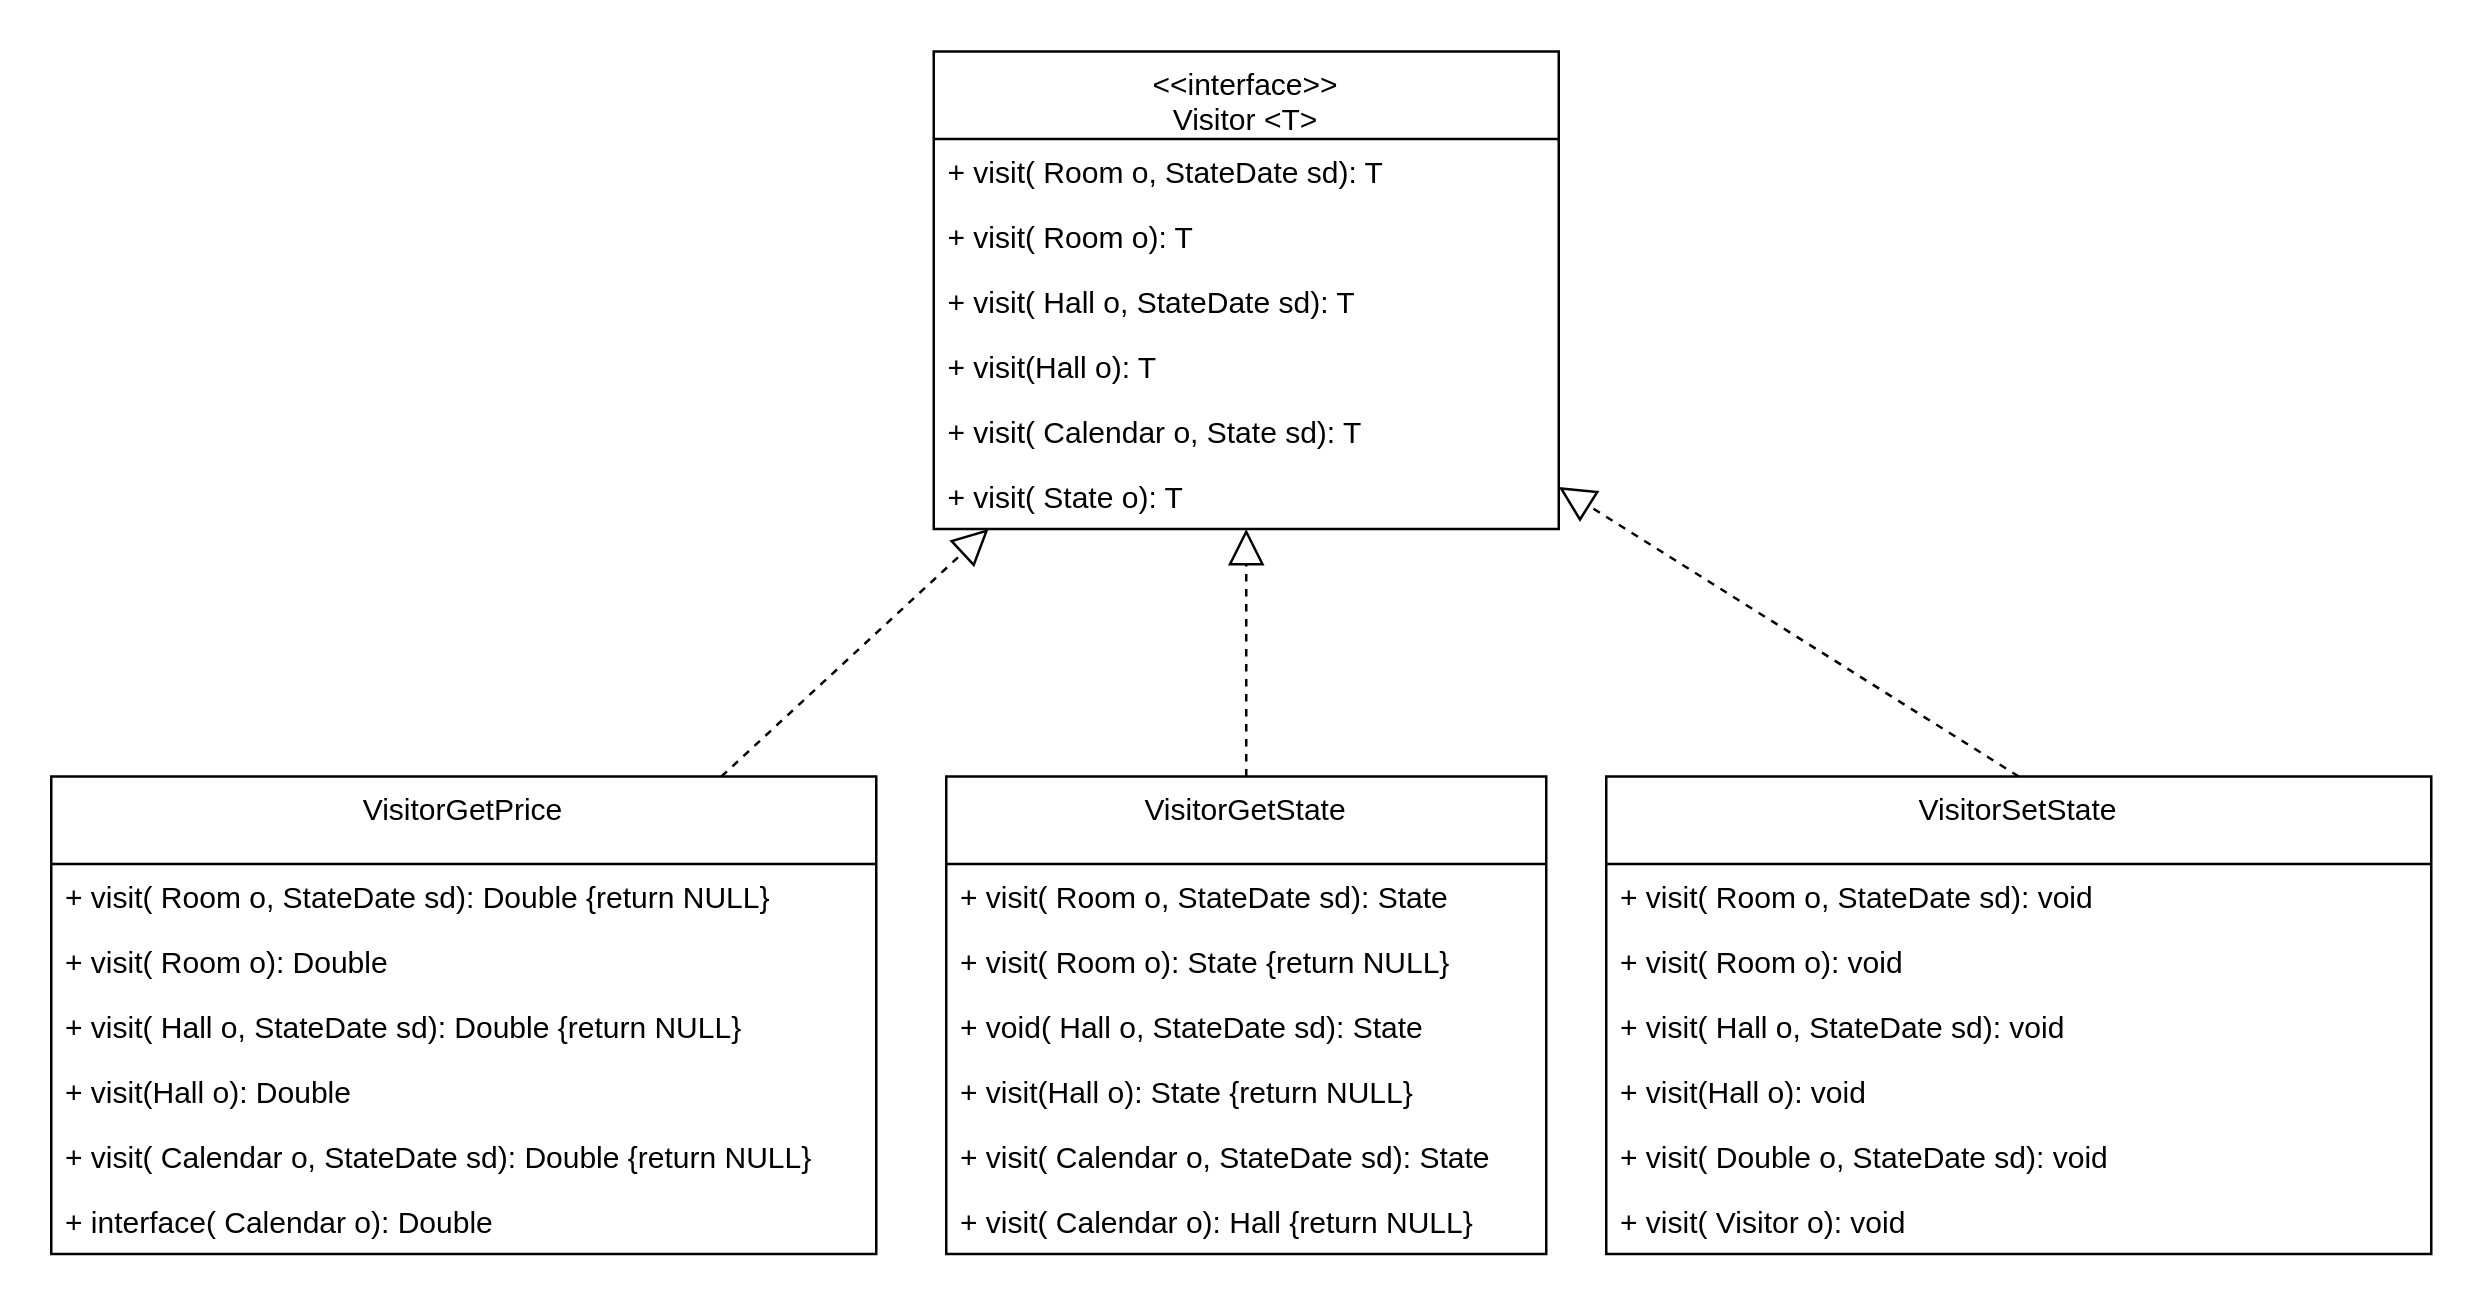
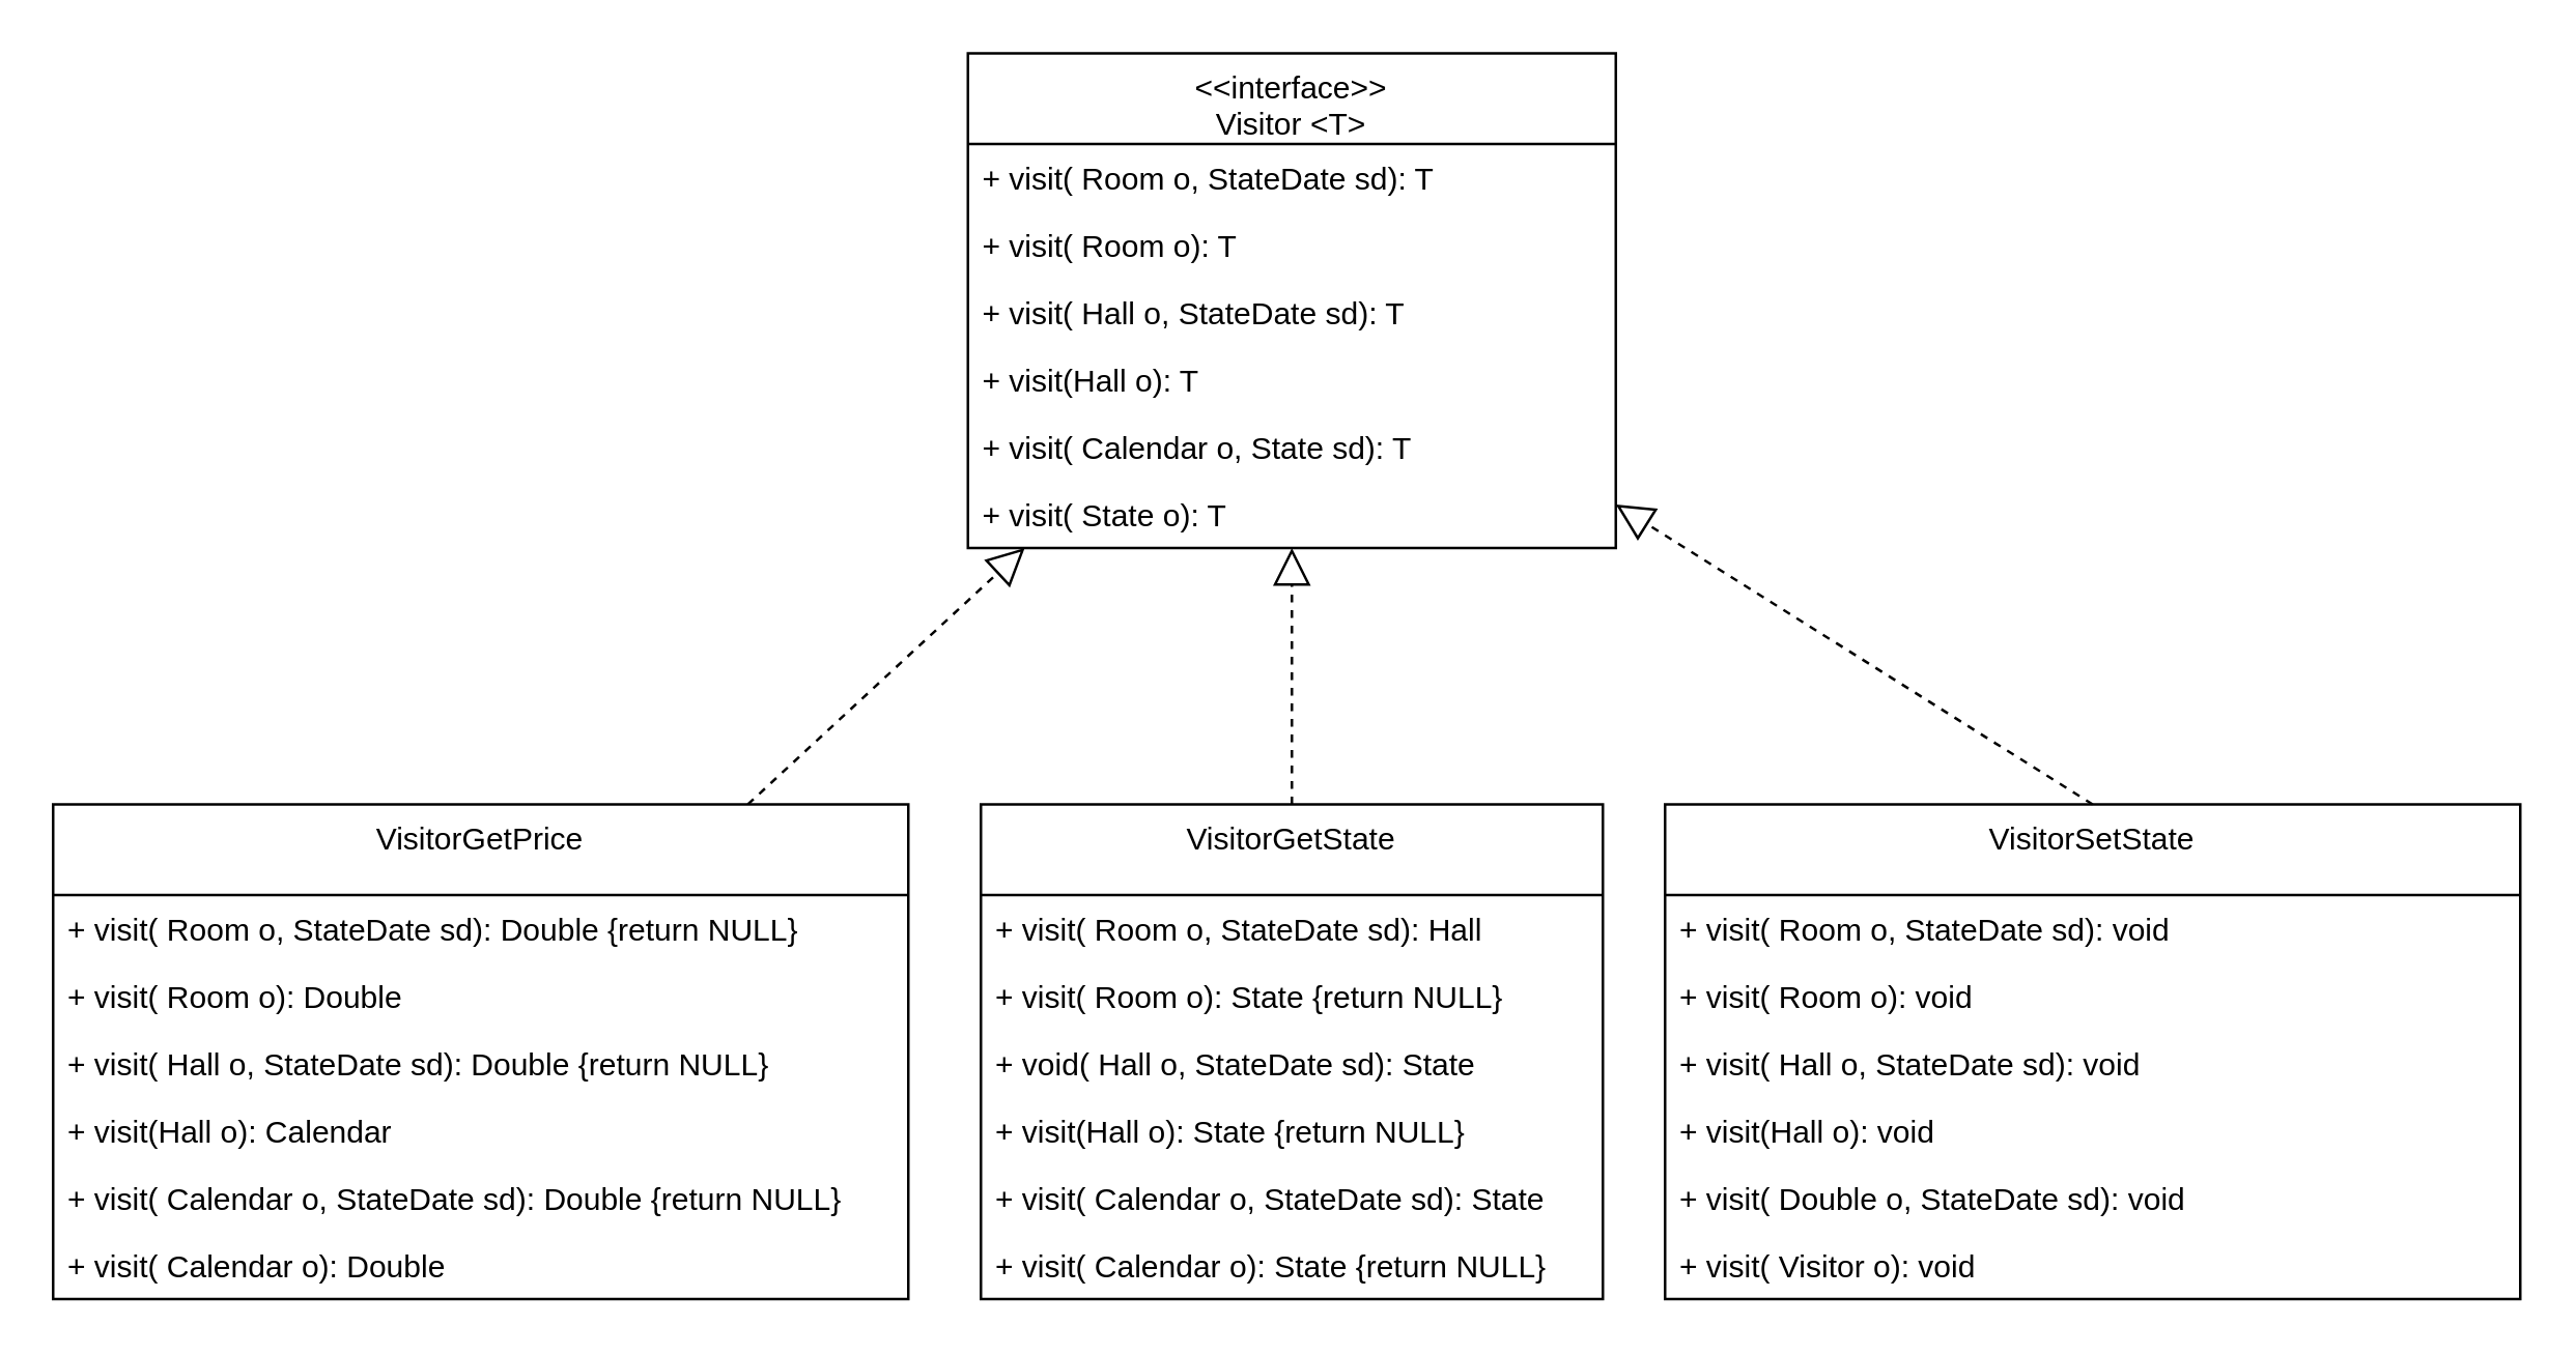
- <mxCell id="18" value="+ visit( Room o, StateDate sd): State" style="text;align=left;verticalAlign=top;spacingLeft=4;spacingRight=4;overflow=hidden;rotatable=0;points=[[0,0.5],[1,0.5]];portConstraint=eastwest;" parent="17" vertex="1"><mxGeometry y="35" width="240" height="26" as="geometry" /></mxCell>
+ <mxCell id="18" value="+ visit( Room o, StateDate sd): Hall" style="text;align=left;verticalAlign=top;spacingLeft=4;spacingRight=4;overflow=hidden;rotatable=0;points=[[0,0.5],[1,0.5]];portConstraint=eastwest;" parent="17" vertex="1"><mxGeometry y="35" width="240" height="26" as="geometry" /></mxCell>
- <mxCell id="14" value="+ visit(Hall o): Double" style="text;align=left;verticalAlign=top;spacingLeft=4;spacingRight=4;overflow=hidden;rotatable=0;points=[[0,0.5],[1,0.5]];portConstraint=eastwest;" parent="10" vertex="1"><mxGeometry y="113" width="330" height="26" as="geometry" /></mxCell>
+ <mxCell id="14" value="+ visit(Hall o): Calendar" style="text;align=left;verticalAlign=top;spacingLeft=4;spacingRight=4;overflow=hidden;rotatable=0;points=[[0,0.5],[1,0.5]];portConstraint=eastwest;" parent="10" vertex="1"><mxGeometry y="113" width="330" height="26" as="geometry" /></mxCell>
- <mxCell id="16" value="+ interface( Calendar o): Double" style="text;align=left;verticalAlign=top;spacingLeft=4;spacingRight=4;overflow=hidden;rotatable=0;points=[[0,0.5],[1,0.5]];portConstraint=eastwest;" parent="10" vertex="1"><mxGeometry y="165" width="330" height="26" as="geometry" /></mxCell>
+ <mxCell id="16" value="+ visit( Calendar o): Double" style="text;align=left;verticalAlign=top;spacingLeft=4;spacingRight=4;overflow=hidden;rotatable=0;points=[[0,0.5],[1,0.5]];portConstraint=eastwest;" parent="10" vertex="1"><mxGeometry y="165" width="330" height="26" as="geometry" /></mxCell>
- <mxCell id="23" value="+ visit( Calendar o): Hall {return NULL}" style="text;align=left;verticalAlign=top;spacingLeft=4;spacingRight=4;overflow=hidden;rotatable=0;points=[[0,0.5],[1,0.5]];portConstraint=eastwest;" parent="17" vertex="1"><mxGeometry y="165" width="240" height="26" as="geometry" /></mxCell>
+ <mxCell id="23" value="+ visit( Calendar o): State {return NULL}" style="text;align=left;verticalAlign=top;spacingLeft=4;spacingRight=4;overflow=hidden;rotatable=0;points=[[0,0.5],[1,0.5]];portConstraint=eastwest;" parent="17" vertex="1"><mxGeometry y="165" width="240" height="26" as="geometry" /></mxCell>
